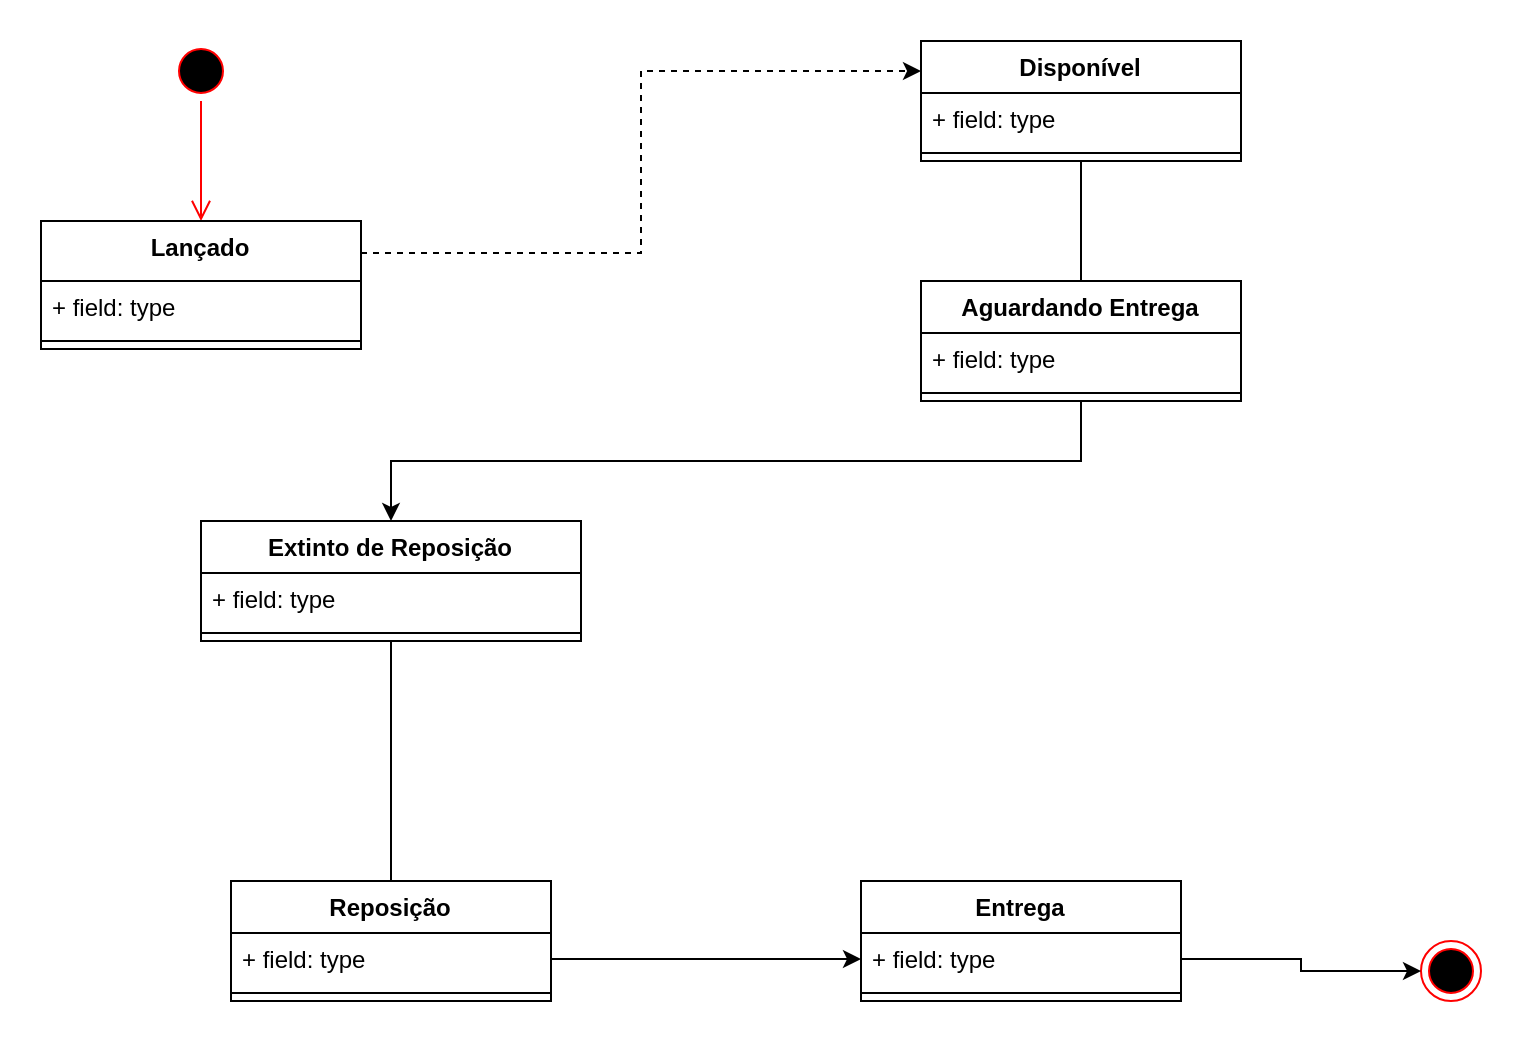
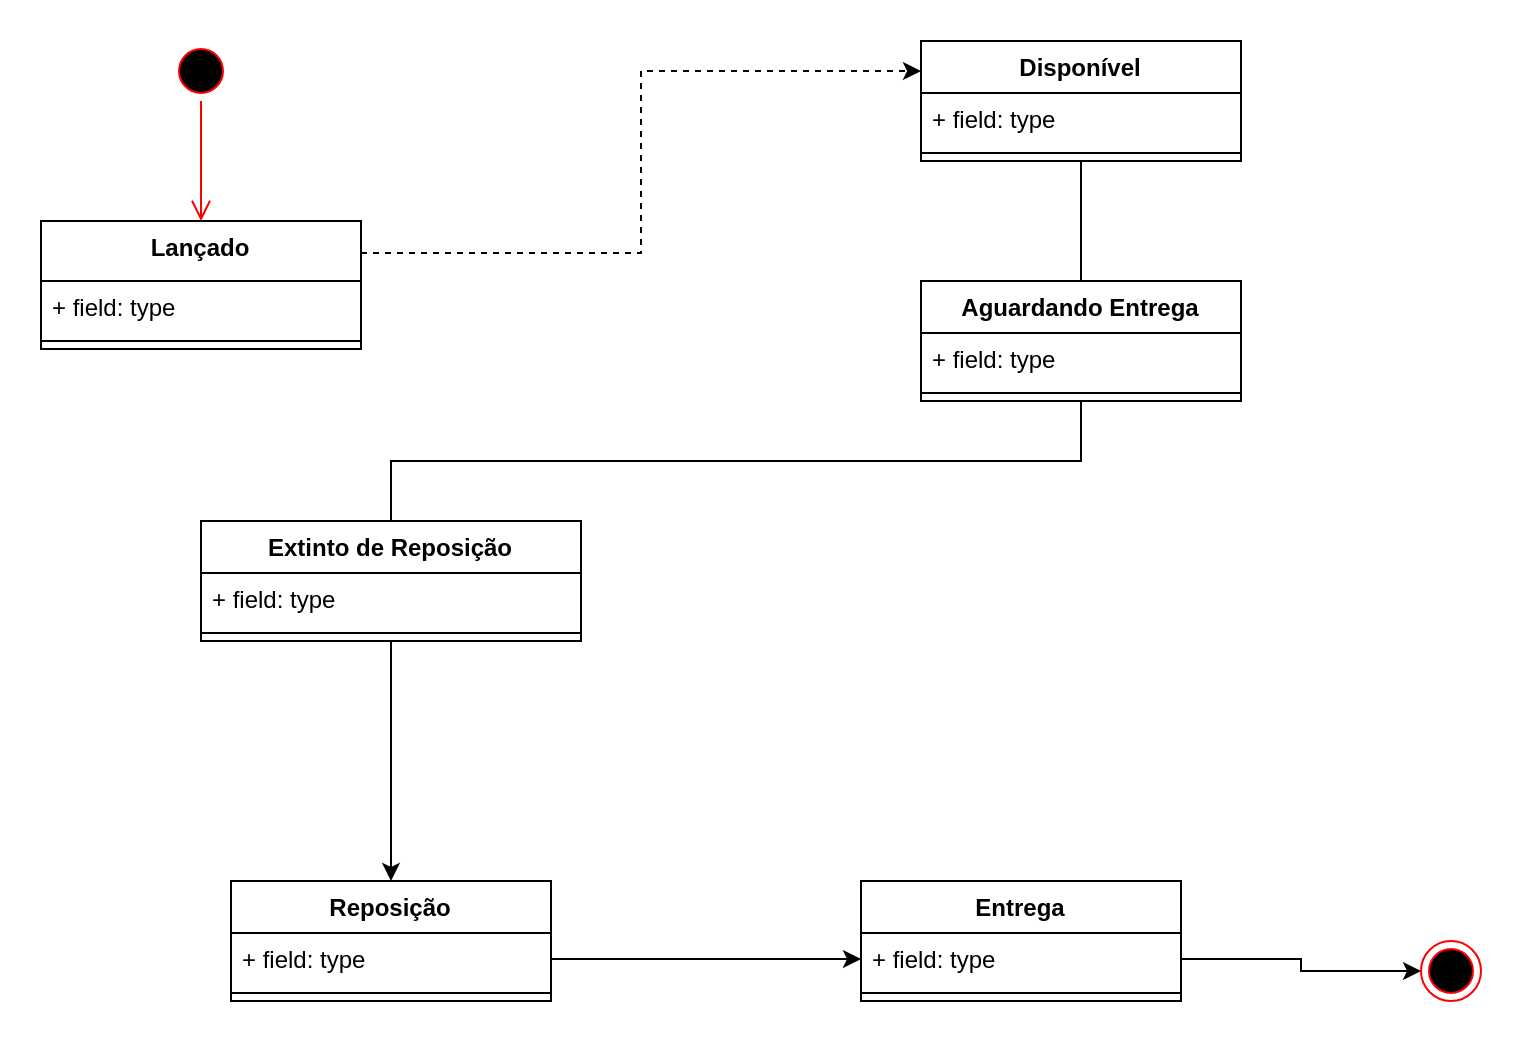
- <mxCell id="13" style="edgeStyle=orthogonalEdgeStyle;rounded=0;orthogonalLoop=1;jettySize=auto;html=1;exitX=0.5;exitY=1;exitDx=0;exitDy=0;entryX=0.5;entryY=0;entryDx=0;entryDy=0;" edge="1" parent="1" source="14" target="21"><mxGeometry relative="1" as="geometry" /></mxCell>
+ <mxCell id="13" style="edgeStyle=orthogonalEdgeStyle;rounded=0;orthogonalLoop=1;jettySize=auto;html=1;exitX=0.5;exitY=1;exitDx=0;exitDy=0;entryX=0.5;entryY=0;entryDx=0;entryDy=0;endArrow=none;" edge="1" parent="1" source="14" target="21"><mxGeometry relative="1" as="geometry" /></mxCell>
- <mxCell id="20" style="edgeStyle=orthogonalEdgeStyle;rounded=0;orthogonalLoop=1;jettySize=auto;html=1;exitX=0.5;exitY=1;exitDx=0;exitDy=0;entryX=0.5;entryY=0;entryDx=0;entryDy=0;endArrow=none;" edge="1" parent="1" source="21" target="17"><mxGeometry relative="1" as="geometry" /></mxCell>
+ <mxCell id="20" style="edgeStyle=orthogonalEdgeStyle;rounded=0;orthogonalLoop=1;jettySize=auto;html=1;exitX=0.5;exitY=1;exitDx=0;exitDy=0;entryX=0.5;entryY=0;entryDx=0;entryDy=0;" edge="1" parent="1" source="21" target="17"><mxGeometry relative="1" as="geometry" /></mxCell>
